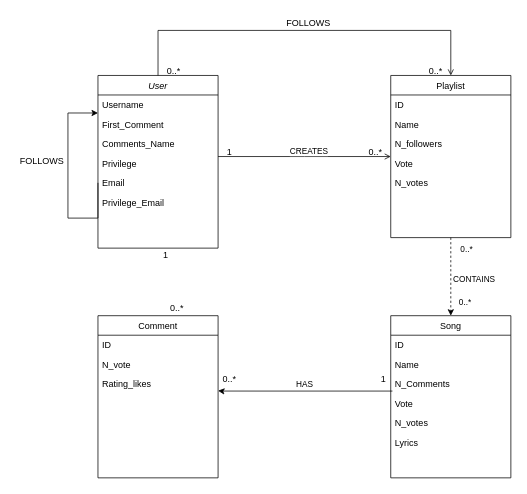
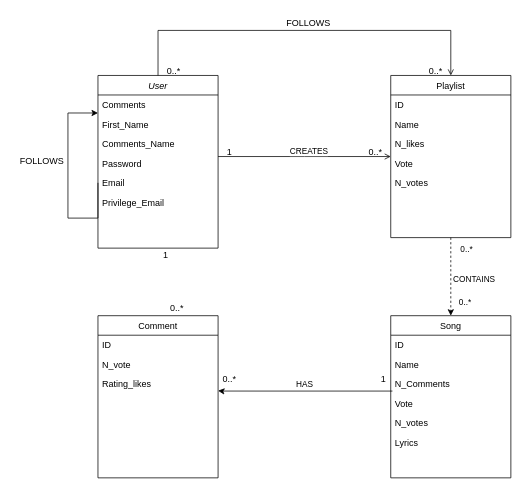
- <mxCell id="3" value="Username " style="text;align=left;verticalAlign=top;spacingLeft=4;spacingRight=4;overflow=hidden;rotatable=0;points=[[0,0.5],[1,0.5]];portConstraint=eastwest;" parent="2" vertex="1"><mxGeometry y="26" width="160" height="26" as="geometry" /></mxCell>
+ <mxCell id="3" value="Comments " style="text;align=left;verticalAlign=top;spacingLeft=4;spacingRight=4;overflow=hidden;rotatable=0;points=[[0,0.5],[1,0.5]];portConstraint=eastwest;" parent="2" vertex="1"><mxGeometry y="26" width="160" height="26" as="geometry" /></mxCell>
- <mxCell id="4" value="First_Comment" style="text;align=left;verticalAlign=top;spacingLeft=4;spacingRight=4;overflow=hidden;rotatable=0;points=[[0,0.5],[1,0.5]];portConstraint=eastwest;rounded=0;shadow=0;html=0;" parent="2" vertex="1"><mxGeometry y="52" width="160" height="26" as="geometry" /></mxCell>
+ <mxCell id="4" value="First_Name" style="text;align=left;verticalAlign=top;spacingLeft=4;spacingRight=4;overflow=hidden;rotatable=0;points=[[0,0.5],[1,0.5]];portConstraint=eastwest;rounded=0;shadow=0;html=0;" parent="2" vertex="1"><mxGeometry y="52" width="160" height="26" as="geometry" /></mxCell>
- <mxCell id="16" value="N_followers" style="text;align=left;verticalAlign=top;spacingLeft=4;spacingRight=4;overflow=hidden;rotatable=0;points=[[0,0.5],[1,0.5]];portConstraint=eastwest;rounded=0;shadow=0;html=0;" parent="13" vertex="1"><mxGeometry y="78" width="160" height="26" as="geometry" /></mxCell>
+ <mxCell id="16" value="N_likes" style="text;align=left;verticalAlign=top;spacingLeft=4;spacingRight=4;overflow=hidden;rotatable=0;points=[[0,0.5],[1,0.5]];portConstraint=eastwest;rounded=0;shadow=0;html=0;" parent="13" vertex="1"><mxGeometry y="78" width="160" height="26" as="geometry" /></mxCell>
- <mxCell id="6" value="Privilege" style="text;align=left;verticalAlign=top;spacingLeft=4;spacingRight=4;overflow=hidden;rotatable=0;points=[[0,0.5],[1,0.5]];portConstraint=eastwest;rounded=0;shadow=0;html=0;" parent="2" vertex="1"><mxGeometry y="104" width="160" height="26" as="geometry" /></mxCell>
+ <mxCell id="6" value="Password" style="text;align=left;verticalAlign=top;spacingLeft=4;spacingRight=4;overflow=hidden;rotatable=0;points=[[0,0.5],[1,0.5]];portConstraint=eastwest;rounded=0;shadow=0;html=0;" parent="2" vertex="1"><mxGeometry y="104" width="160" height="26" as="geometry" /></mxCell>
